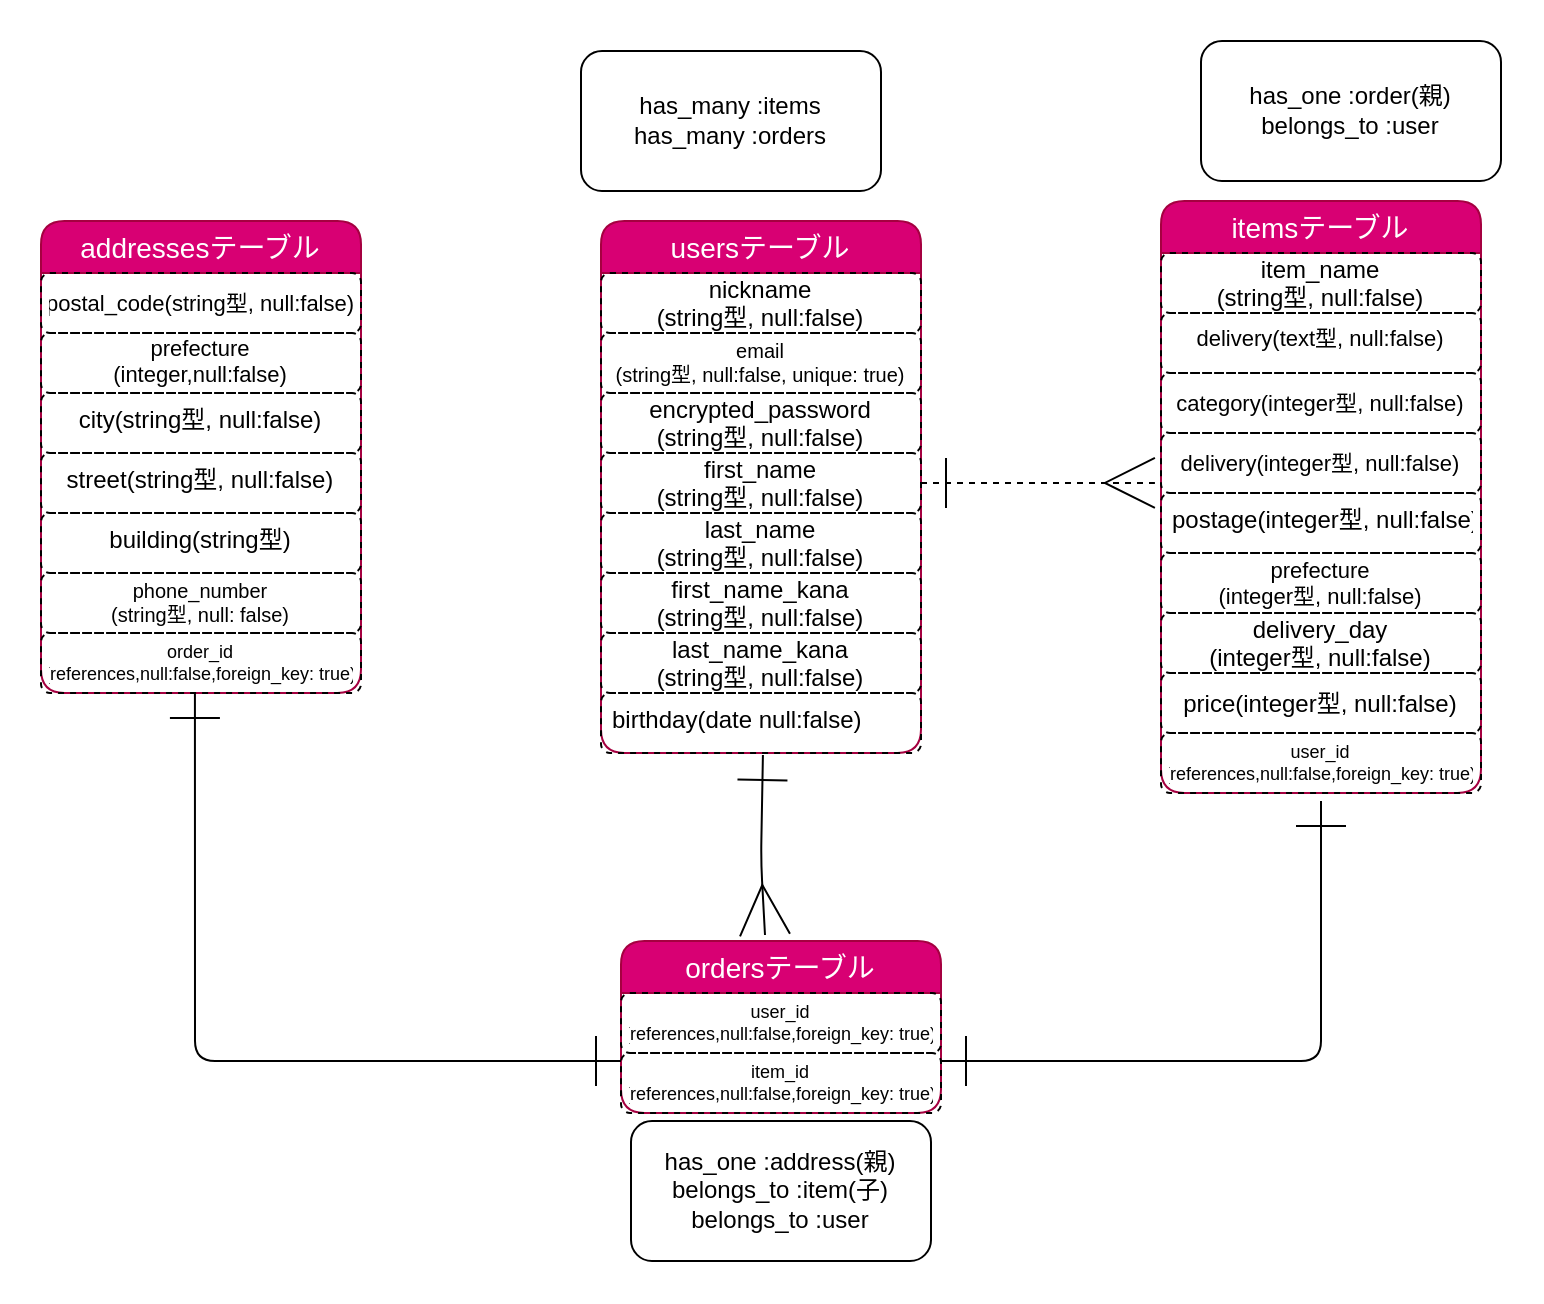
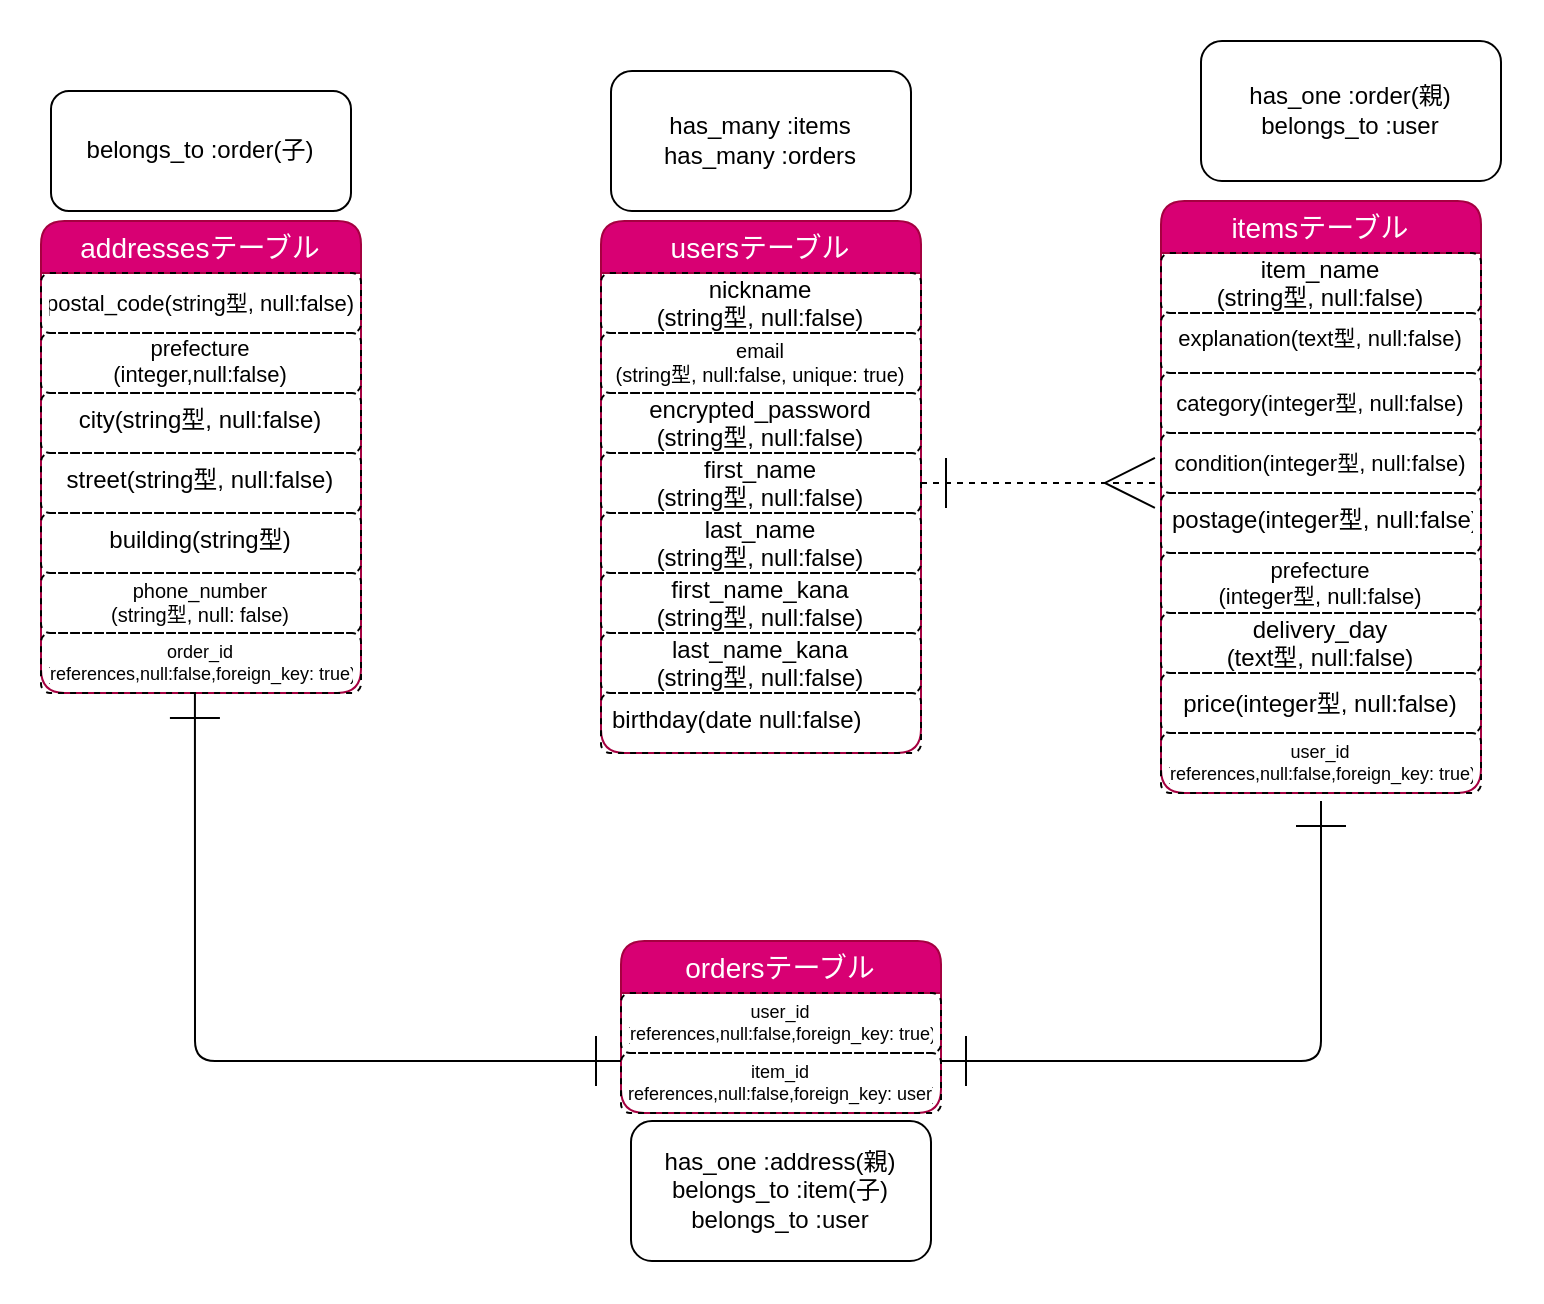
- <mxCell id="36" value="has_many :items&lt;br&gt;has_many :orders" style="text;strokeColor=default;align=center;fillColor=none;html=1;verticalAlign=middle;whiteSpace=wrap;rounded=1;" parent="1" vertex="1"><mxGeometry x="290" y="25" width="150" height="70" as="geometry" /></mxCell>
+ <mxCell id="36" value="has_many :items&lt;br&gt;has_many :orders" style="text;strokeColor=default;align=center;fillColor=none;html=1;verticalAlign=middle;whiteSpace=wrap;rounded=1;" parent="1" vertex="1"><mxGeometry x="305" y="35" width="150" height="70" as="geometry" /></mxCell>
+ <mxCell id="37" value="belongs_to :order(子)" style="text;strokeColor=default;align=center;fillColor=none;html=1;verticalAlign=middle;whiteSpace=wrap;rounded=1;" parent="1" vertex="1"><mxGeometry x="25" y="45" width="150" height="60" as="geometry" /></mxCell>
- <mxCell id="16" value="delivery(text型, null:false)" style="text;strokeColor=default;fillColor=none;spacingLeft=4;spacingRight=4;overflow=hidden;rotatable=0;points=[[0,0.5],[1,0.5]];portConstraint=eastwest;fontSize=11;rounded=1;dashed=1;align=center;" parent="14" vertex="1"><mxGeometry y="56" width="160" height="30" as="geometry" /></mxCell>
+ <mxCell id="16" value="explanation(text型, null:false)" style="text;strokeColor=default;fillColor=none;spacingLeft=4;spacingRight=4;overflow=hidden;rotatable=0;points=[[0,0.5],[1,0.5]];portConstraint=eastwest;fontSize=11;rounded=1;dashed=1;align=center;" parent="14" vertex="1"><mxGeometry y="56" width="160" height="30" as="geometry" /></mxCell>
- <mxCell id="18" value="delivery(integer型, null:false)" style="text;strokeColor=default;fillColor=none;spacingLeft=4;spacingRight=4;overflow=hidden;rotatable=0;points=[[0,0.5],[1,0.5]];portConstraint=eastwest;fontSize=11;rounded=1;dashed=1;align=center;verticalAlign=middle;" parent="14" vertex="1"><mxGeometry y="116" width="160" height="30" as="geometry" /></mxCell>
+ <mxCell id="18" value="condition(integer型, null:false)" style="text;strokeColor=default;fillColor=none;spacingLeft=4;spacingRight=4;overflow=hidden;rotatable=0;points=[[0,0.5],[1,0.5]];portConstraint=eastwest;fontSize=11;rounded=1;dashed=1;align=center;verticalAlign=middle;" parent="14" vertex="1"><mxGeometry y="116" width="160" height="30" as="geometry" /></mxCell>
- <mxCell id="21" value="delivery_day&#10;(integer型, null:false)" style="text;strokeColor=default;fillColor=none;spacingLeft=4;spacingRight=4;overflow=hidden;rotatable=0;points=[[0,0.5],[1,0.5]];portConstraint=eastwest;fontSize=12;rounded=1;dashed=1;align=center;verticalAlign=middle;" parent="14" vertex="1"><mxGeometry y="206" width="160" height="30" as="geometry" /></mxCell>
+ <mxCell id="21" value="delivery_day&#10;(text型, null:false)" style="text;strokeColor=default;fillColor=none;spacingLeft=4;spacingRight=4;overflow=hidden;rotatable=0;points=[[0,0.5],[1,0.5]];portConstraint=eastwest;fontSize=12;rounded=1;dashed=1;align=center;verticalAlign=middle;" parent="14" vertex="1"><mxGeometry y="206" width="160" height="30" as="geometry" /></mxCell>
- <mxCell id="35" style="edgeStyle=none;jumpSize=23;html=1;strokeWidth=1;endArrow=ERmany;endFill=0;startSize=23;endSize=23;sourcePerimeterSpacing=0;startArrow=ERone;startFill=0;exitX=0.506;exitY=1.033;exitDx=0;exitDy=0;exitPerimeter=0;entryX=0.45;entryY=-0.035;entryDx=0;entryDy=0;entryPerimeter=0;" parent="1" source="10" target="11" edge="1"><mxGeometry relative="1" as="geometry"><mxPoint x="390" y="460" as="targetPoint" /><mxPoint x="380" y="390" as="sourcePoint" /><Array as="points"><mxPoint x="380" y="430" /></Array></mxGeometry></mxCell>
- <mxCell id="13" value="item_id&#10;(references,null:false,foreign_key: true)" style="text;strokeColor=default;fillColor=none;spacingLeft=4;spacingRight=4;overflow=hidden;rotatable=0;points=[[0,0.5],[1,0.5]];portConstraint=eastwest;fontSize=9;labelBorderColor=none;rounded=1;dashed=1;align=center;verticalAlign=middle;" parent="11" vertex="1"><mxGeometry y="56" width="160" height="30" as="geometry" /></mxCell>
+ <mxCell id="13" value="item_id&#10;(references,null:false,foreign_key: user)" style="text;strokeColor=default;fillColor=none;spacingLeft=4;spacingRight=4;overflow=hidden;rotatable=0;points=[[0,0.5],[1,0.5]];portConstraint=eastwest;fontSize=9;labelBorderColor=none;rounded=1;dashed=1;align=center;verticalAlign=middle;" parent="11" vertex="1"><mxGeometry y="56" width="160" height="30" as="geometry" /></mxCell>
